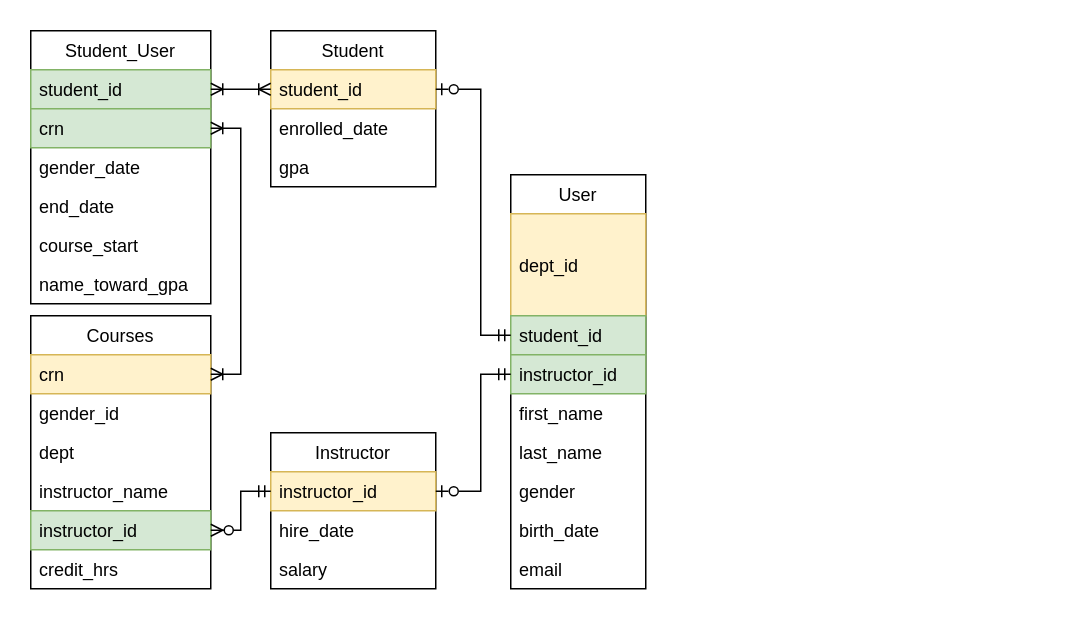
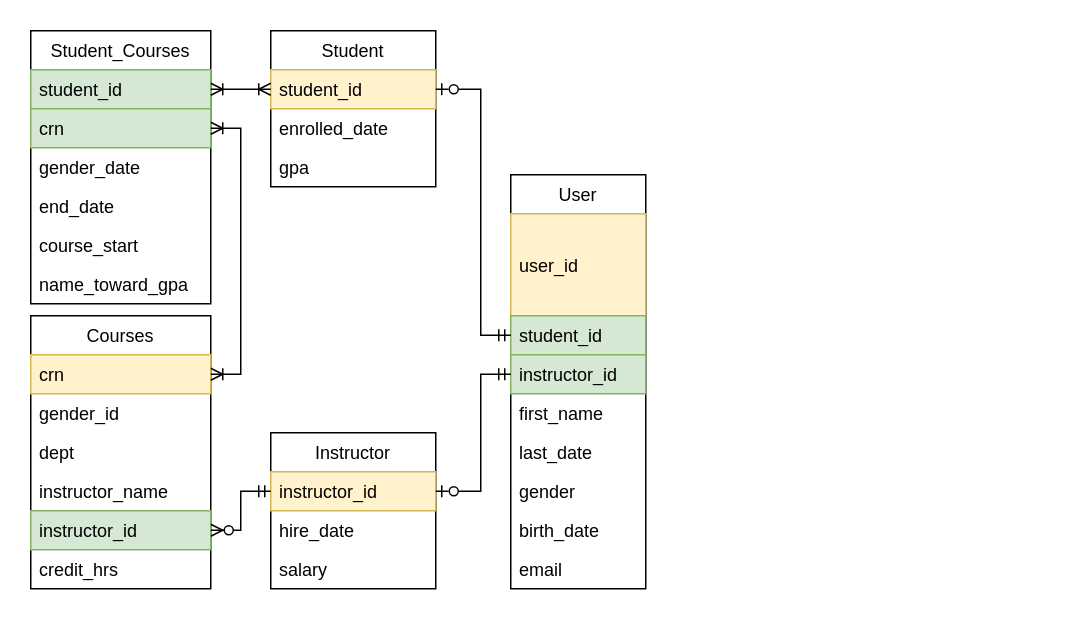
- <mxCell id="6" value="Student_User" style="swimlane;fontStyle=0;childLayout=stackLayout;horizontal=1;startSize=26;fillColor=none;horizontalStack=0;resizeParent=1;resizeParentMax=0;resizeLast=0;collapsible=1;marginBottom=0;" parent="1" vertex="1"><mxGeometry x="20" y="20" width="120" height="182" as="geometry" /></mxCell>
+ <mxCell id="6" value="Student_Courses" style="swimlane;fontStyle=0;childLayout=stackLayout;horizontal=1;startSize=26;fillColor=none;horizontalStack=0;resizeParent=1;resizeParentMax=0;resizeLast=0;collapsible=1;marginBottom=0;" parent="1" vertex="1"><mxGeometry x="20" y="20" width="120" height="182" as="geometry" /></mxCell>
- <mxCell id="23" value="dept_id" style="text;strokeColor=#d6b656;fillColor=#fff2cc;align=left;verticalAlign=middle;spacingLeft=4;spacingRight=4;overflow=hidden;rotatable=0;points=[[0,0.5],[1,0.5]];portConstraint=eastwest;" vertex="1" parent="22"><mxGeometry y="26" width="90" height="68" as="geometry" /></mxCell>
+ <mxCell id="23" value="user_id" style="text;strokeColor=#d6b656;fillColor=#fff2cc;align=left;verticalAlign=middle;spacingLeft=4;spacingRight=4;overflow=hidden;rotatable=0;points=[[0,0.5],[1,0.5]];portConstraint=eastwest;" vertex="1" parent="22"><mxGeometry y="26" width="90" height="68" as="geometry" /></mxCell>
- <mxCell id="27" value="last_name" style="text;strokeColor=none;fillColor=none;align=left;verticalAlign=top;spacingLeft=4;spacingRight=4;overflow=hidden;rotatable=0;points=[[0,0.5],[1,0.5]];portConstraint=eastwest;" vertex="1" parent="22"><mxGeometry y="172" width="90" height="26" as="geometry" /></mxCell>
+ <mxCell id="27" value="last_date" style="text;strokeColor=none;fillColor=none;align=left;verticalAlign=top;spacingLeft=4;spacingRight=4;overflow=hidden;rotatable=0;points=[[0,0.5],[1,0.5]];portConstraint=eastwest;" vertex="1" parent="22"><mxGeometry y="172" width="90" height="26" as="geometry" /></mxCell>
